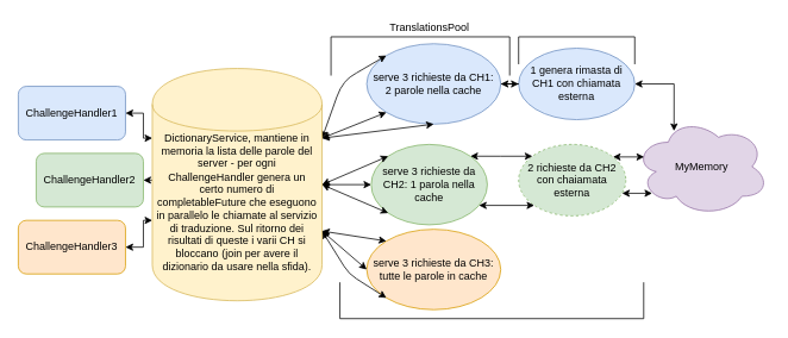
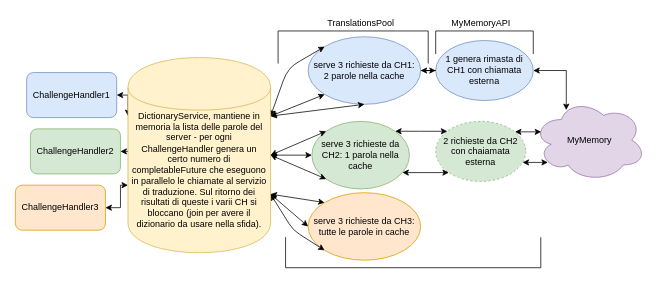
+ <mxCell id="33" value="MyMemoryAPI" style="text;html=1;align=center;verticalAlign=middle;resizable=0;points=[];autosize=1;" vertex="1" parent="1"><mxGeometry x="595" y="20.56" width="90" height="20" as="geometry" /></mxCell>
- <mxCell id="17" value="ChallengeHandler1" style="rounded=1;whiteSpace=wrap;html=1;fillColor=#dae8fc;strokeColor=#6c8ebf;" parent="1" vertex="1"><mxGeometry x="20" y="96" width="120" height="60" as="geometry" /></mxCell>
+ <mxCell id="17" value="ChallengeHandler1" style="rounded=1;whiteSpace=wrap;html=1;fillColor=#dae8fc;strokeColor=#6c8ebf;" parent="1" vertex="1"><mxGeometry x="35" y="96" width="120" height="60" as="geometry" /></mxCell>
